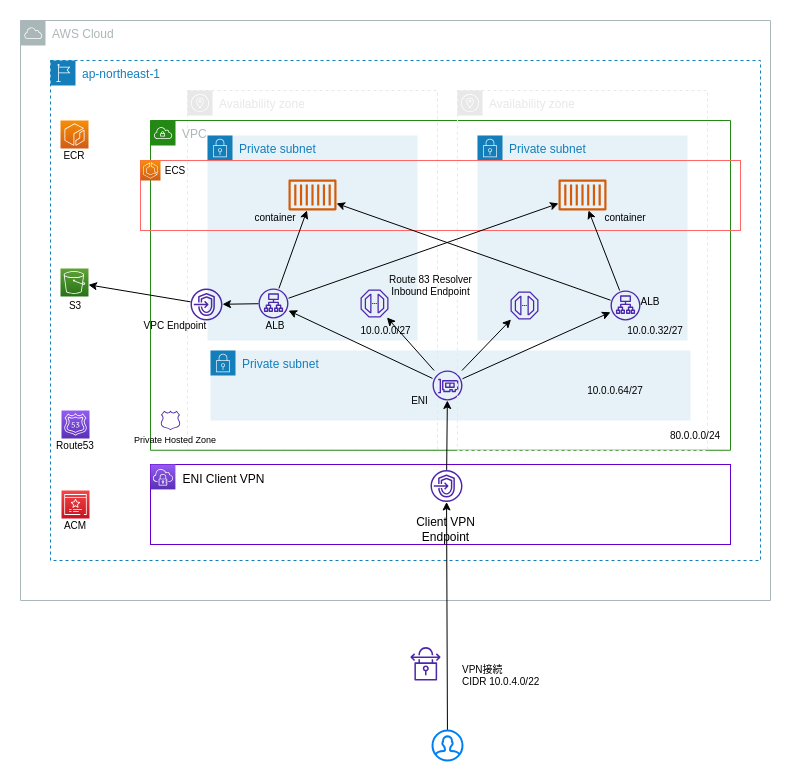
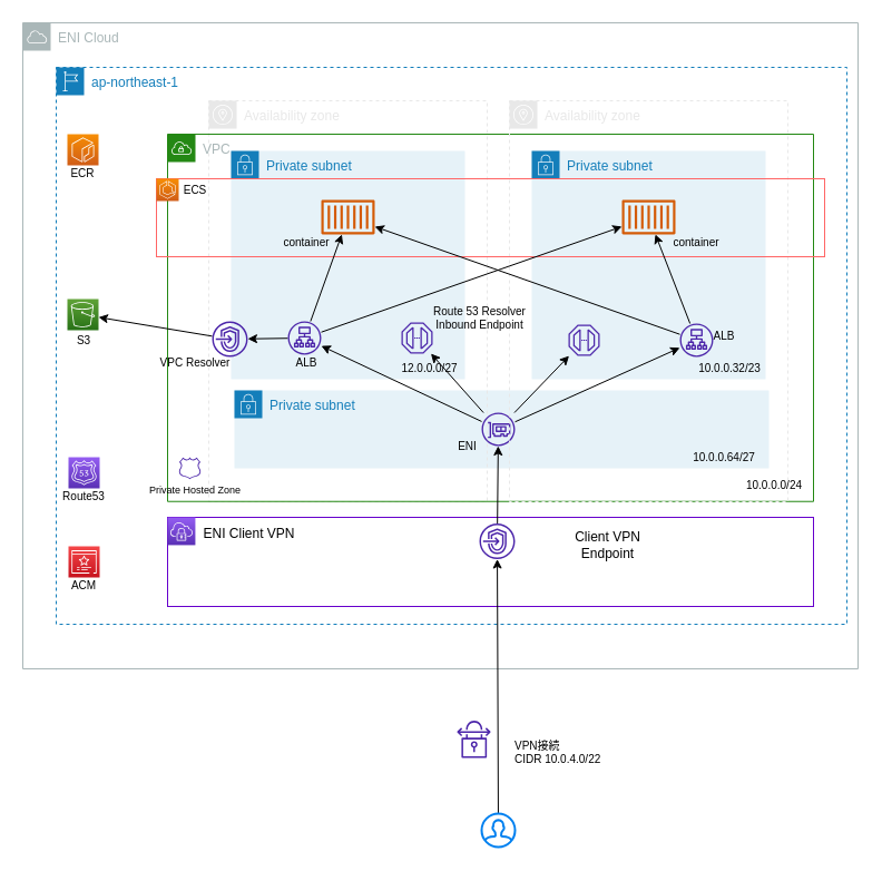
- <mxCell id="3" value="AWS Cloud" style="sketch=0;outlineConnect=0;gradientColor=none;html=1;whiteSpace=wrap;fontSize=12;fontStyle=0;shape=mxgraph.aws4.group;grIcon=mxgraph.aws4.group_aws_cloud;strokeColor=#AAB7B8;fillColor=none;verticalAlign=top;align=left;spacingLeft=30;fontColor=#AAB7B8;dashed=0;" parent="1" vertex="1"><mxGeometry x="20" y="20" width="750" height="580" as="geometry" /></mxCell>
+ <mxCell id="3" value="ENI Cloud" style="sketch=0;outlineConnect=0;gradientColor=none;html=1;whiteSpace=wrap;fontSize=12;fontStyle=0;shape=mxgraph.aws4.group;grIcon=mxgraph.aws4.group_aws_cloud;strokeColor=#AAB7B8;fillColor=none;verticalAlign=top;align=left;spacingLeft=30;fontColor=#AAB7B8;dashed=0;" parent="1" vertex="1"><mxGeometry x="20" y="20" width="750" height="580" as="geometry" /></mxCell>
- <mxCell id="51" value="Route 83 Resolver Inbound Endpoint" style="text;html=1;strokeColor=none;fillColor=none;align=center;verticalAlign=middle;whiteSpace=wrap;rounded=0;fontColor=#000000;fontSize=10;" vertex="1" parent="4"><mxGeometry x="332.5" y="212.37" width="94.5" height="25" as="geometry" /></mxCell>
+ <mxCell id="51" value="Route 53 Resolver Inbound Endpoint" style="text;html=1;strokeColor=none;fillColor=none;align=center;verticalAlign=middle;whiteSpace=wrap;rounded=0;fontColor=#000000;fontSize=10;" vertex="1" parent="4"><mxGeometry x="332.5" y="212.37" width="94.5" height="25" as="geometry" /></mxCell>
- <mxCell id="25" value="VPC Endpoint" style="text;html=1;strokeColor=none;fillColor=none;align=center;verticalAlign=middle;whiteSpace=wrap;rounded=0;fontColor=#000000;fontSize=10;" parent="4" vertex="1"><mxGeometry x="85" y="250" width="80" height="30" as="geometry" /></mxCell>
+ <mxCell id="25" value="VPC Resolver" style="text;html=1;strokeColor=none;fillColor=none;align=center;verticalAlign=middle;whiteSpace=wrap;rounded=0;fontColor=#000000;fontSize=10;" parent="4" vertex="1"><mxGeometry x="85" y="250" width="80" height="30" as="geometry" /></mxCell>
- <mxCell id="28" value="10.0.0.0/27" style="text;html=1;strokeColor=none;fillColor=none;align=center;verticalAlign=middle;whiteSpace=wrap;rounded=0;fontColor=#000000;fontSize=10;" parent="4" vertex="1"><mxGeometry x="304" y="260" width="63" height="20" as="geometry" /></mxCell>
+ <mxCell id="28" value="12.0.0.0/27" style="text;html=1;strokeColor=none;fillColor=none;align=center;verticalAlign=middle;whiteSpace=wrap;rounded=0;fontColor=#000000;fontSize=10;" parent="4" vertex="1"><mxGeometry x="304" y="260" width="63" height="20" as="geometry" /></mxCell>
- <mxCell id="27" value="10.0.0.32/27" style="text;html=1;strokeColor=none;fillColor=none;align=center;verticalAlign=middle;whiteSpace=wrap;rounded=0;fontColor=#000000;fontSize=10;" parent="4" vertex="1"><mxGeometry x="570" y="260" width="70" height="20" as="geometry" /></mxCell>
+ <mxCell id="27" value="10.0.0.32/23" style="text;html=1;strokeColor=none;fillColor=none;align=center;verticalAlign=middle;whiteSpace=wrap;rounded=0;fontColor=#000000;fontSize=10;" parent="4" vertex="1"><mxGeometry x="570" y="260" width="70" height="20" as="geometry" /></mxCell>
- <mxCell id="31" value="10.0.0.64/27" style="text;html=1;strokeColor=none;fillColor=none;align=center;verticalAlign=middle;whiteSpace=wrap;rounded=0;fontColor=#000000;fontSize=10;" parent="4" vertex="1"><mxGeometry x="525" y="320" width="80" height="20" as="geometry" /></mxCell>
+ <mxCell id="31" value="10.0.0.64/27" style="text;html=1;strokeColor=none;fillColor=none;align=center;verticalAlign=middle;whiteSpace=wrap;rounded=0;fontColor=#000000;fontSize=10;" parent="4" vertex="1"><mxGeometry x="560" y="340" width="80" height="20" as="geometry" /></mxCell>
- <mxCell id="26" value="80.0.0.0/24" style="text;html=1;strokeColor=none;fillColor=none;align=center;verticalAlign=middle;whiteSpace=wrap;rounded=0;fontColor=#000000;fontSize=10;" parent="4" vertex="1"><mxGeometry x="610" y="370" width="70" height="10" as="geometry" /></mxCell>
+ <mxCell id="26" value="10.0.0.0/24" style="text;html=1;strokeColor=none;fillColor=none;align=center;verticalAlign=middle;whiteSpace=wrap;rounded=0;fontColor=#000000;fontSize=10;" parent="4" vertex="1"><mxGeometry x="610" y="370" width="70" height="10" as="geometry" /></mxCell>
- <mxCell id="16" value="Client VPN Endpoint" style="text;html=1;strokeColor=none;fillColor=none;align=center;verticalAlign=middle;whiteSpace=wrap;rounded=0;fontColor=#000000;" parent="12" vertex="1"><mxGeometry x="242.462" y="50" width="107.077" height="30" as="geometry" /></mxCell>
+ <mxCell id="16" value="Client VPN Endpoint" style="text;html=1;strokeColor=none;fillColor=none;align=center;verticalAlign=middle;whiteSpace=wrap;rounded=0;fontColor=#000000;" parent="12" vertex="1"><mxGeometry x="342.462" y="10" width="107.077" height="30" as="geometry" /></mxCell>
